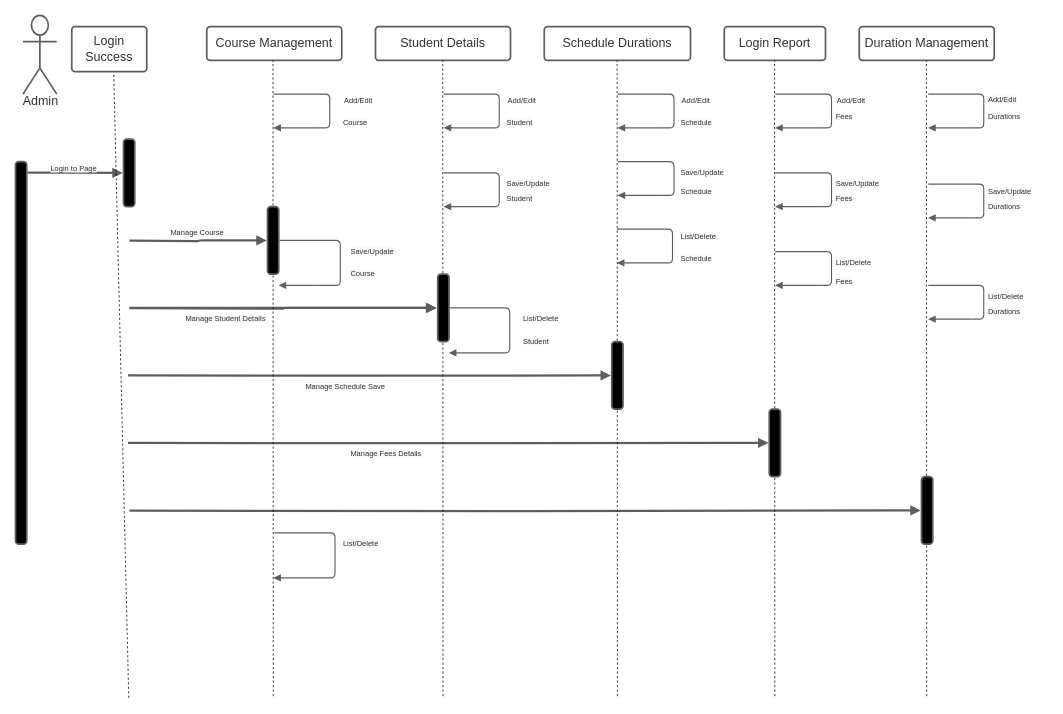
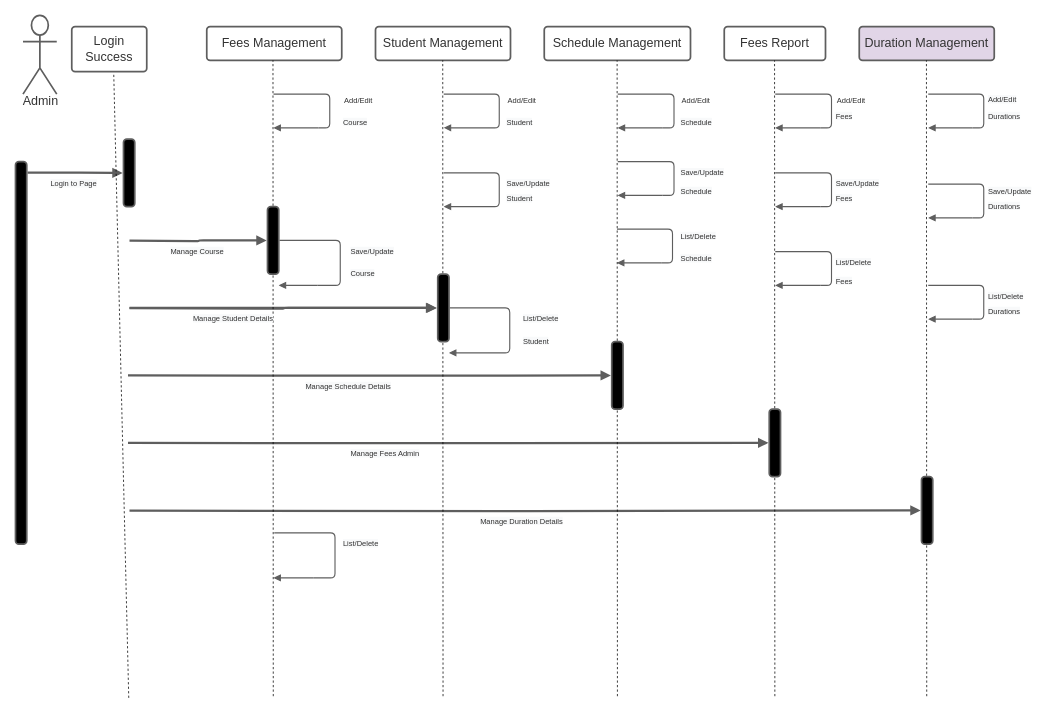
- <mxCell id="6" value="Course Management" style="html=1;overflow=block;blockSpacing=1;whiteSpace=wrap;align=center;whiteSpace=wrap;fontSize=16.7;fontColor=#333333;whiteSpace=wrap;spacing=0;strokeColor=#5e5e5e;strokeOpacity=100;rounded=1;absoluteArcSize=1;arcSize=9;strokeWidth=2.3;" vertex="1" parent="1"><mxGeometry x="275" y="35" width="180" height="45" as="geometry" /></mxCell>
+ <mxCell id="6" value="Fees Management" style="html=1;overflow=block;blockSpacing=1;whiteSpace=wrap;align=center;whiteSpace=wrap;fontSize=16.7;fontColor=#333333;whiteSpace=wrap;spacing=0;strokeColor=#5e5e5e;strokeOpacity=100;rounded=1;absoluteArcSize=1;arcSize=9;strokeWidth=2.3;" vertex="1" parent="1"><mxGeometry x="275" y="35" width="180" height="45" as="geometry" /></mxCell>
- <mxCell id="7" value="Student Details" style="html=1;overflow=block;blockSpacing=1;whiteSpace=wrap;align=center;whiteSpace=wrap;fontSize=16.7;fontColor=#333333;whiteSpace=wrap;spacing=0;strokeColor=#5e5e5e;strokeOpacity=100;rounded=1;absoluteArcSize=1;arcSize=9;strokeWidth=2.3;" vertex="1" parent="1"><mxGeometry x="500" y="35" width="180" height="45" as="geometry" /></mxCell>
+ <mxCell id="7" value="Student Management" style="html=1;overflow=block;blockSpacing=1;whiteSpace=wrap;align=center;whiteSpace=wrap;fontSize=16.7;fontColor=#333333;whiteSpace=wrap;spacing=0;strokeColor=#5e5e5e;strokeOpacity=100;rounded=1;absoluteArcSize=1;arcSize=9;strokeWidth=2.3;" vertex="1" parent="1"><mxGeometry x="500" y="35" width="180" height="45" as="geometry" /></mxCell>
- <mxCell id="8" value="Schedule Durations" style="html=1;overflow=block;blockSpacing=1;whiteSpace=wrap;align=center;whiteSpace=wrap;fontSize=16.7;fontColor=#333333;whiteSpace=wrap;spacing=0;strokeColor=#5e5e5e;strokeOpacity=100;rounded=1;absoluteArcSize=1;arcSize=9;strokeWidth=2.3;" vertex="1" parent="1"><mxGeometry x="725" y="35" width="195" height="45" as="geometry" /></mxCell>
+ <mxCell id="8" value="Schedule Management" style="html=1;overflow=block;blockSpacing=1;whiteSpace=wrap;align=center;whiteSpace=wrap;fontSize=16.7;fontColor=#333333;whiteSpace=wrap;spacing=0;strokeColor=#5e5e5e;strokeOpacity=100;rounded=1;absoluteArcSize=1;arcSize=9;strokeWidth=2.3;" vertex="1" parent="1"><mxGeometry x="725" y="35" width="195" height="45" as="geometry" /></mxCell>
- <mxCell id="9" value="Login Report" style="html=1;overflow=block;blockSpacing=1;whiteSpace=wrap;align=center;whiteSpace=wrap;fontSize=16.7;fontColor=#333333;whiteSpace=wrap;spacing=0;strokeColor=#5e5e5e;strokeOpacity=100;rounded=1;absoluteArcSize=1;arcSize=9;strokeWidth=2.3;" vertex="1" parent="1"><mxGeometry x="965" y="35" width="135" height="45" as="geometry" /></mxCell>
+ <mxCell id="9" value="Fees Report" style="html=1;overflow=block;blockSpacing=1;whiteSpace=wrap;align=center;whiteSpace=wrap;fontSize=16.7;fontColor=#333333;whiteSpace=wrap;spacing=0;strokeColor=#5e5e5e;strokeOpacity=100;rounded=1;absoluteArcSize=1;arcSize=9;strokeWidth=2.3;" vertex="1" parent="1"><mxGeometry x="965" y="35" width="135" height="45" as="geometry" /></mxCell>
- <mxCell id="10" value="Duration Management" style="html=1;overflow=block;blockSpacing=1;whiteSpace=wrap;align=center;whiteSpace=wrap;fontSize=16.7;fontColor=#333333;whiteSpace=wrap;spacing=0;strokeColor=#5e5e5e;strokeOpacity=100;rounded=1;absoluteArcSize=1;arcSize=9;strokeWidth=2.3;" vertex="1" parent="1"><mxGeometry x="1145" y="35" width="180" height="45" as="geometry" /></mxCell>
+ <mxCell id="10" value="Duration Management" style="html=1;overflow=block;blockSpacing=1;whiteSpace=wrap;align=center;whiteSpace=wrap;fontSize=16.7;fontColor=#333333;whiteSpace=wrap;spacing=0;strokeColor=#5e5e5e;strokeOpacity=100;rounded=1;absoluteArcSize=1;arcSize=9;strokeWidth=2.3;fillColor=#e1d5e7;" vertex="1" parent="1"><mxGeometry x="1145" y="35" width="180" height="45" as="geometry" /></mxCell>
- <mxCell id="88" value="&lt;span style=&quot;color: rgb(51 , 51 , 51) ; font-family: &amp;#34;helvetica&amp;#34; ; font-size: 10px ; font-style: normal ; font-weight: normal ; letter-spacing: normal ; text-align: center ; text-indent: 0px ; text-transform: none ; word-spacing: 0px ; background-color: rgb(248 , 249 , 250) ; text-decoration: none ; display: inline ; float: none&quot;&gt;Login to Page&lt;/span&gt;" style="text;whiteSpace=wrap;html=1;" vertex="1" parent="1"><mxGeometry x="65" y="210" width="70" height="30" as="geometry" /></mxCell>
+ <mxCell id="88" value="&lt;span style=&quot;color: rgb(51 , 51 , 51) ; font-family: &amp;#34;helvetica&amp;#34; ; font-size: 10px ; font-style: normal ; font-weight: normal ; letter-spacing: normal ; text-align: center ; text-indent: 0px ; text-transform: none ; word-spacing: 0px ; background-color: rgb(248 , 249 , 250) ; text-decoration: none ; display: inline ; float: none&quot;&gt;Login to Page&lt;/span&gt;" style="text;whiteSpace=wrap;html=1;" vertex="1" parent="1"><mxGeometry x="65" y="230" width="70" height="30" as="geometry" /></mxCell>
- <mxCell id="89" value="&lt;span style=&quot;color: rgb(51 , 51 , 51) ; font-family: &amp;#34;helvetica&amp;#34; ; font-size: 10px ; font-style: normal ; font-weight: normal ; letter-spacing: normal ; text-align: center ; text-indent: 0px ; text-transform: none ; word-spacing: 0px ; background-color: rgb(248 , 249 , 250) ; text-decoration: none ; display: inline ; float: none&quot;&gt;Manage Course&lt;/span&gt;" style="text;whiteSpace=wrap;html=1;" vertex="1" parent="1"><mxGeometry x="225" y="295" width="80" height="30" as="geometry" /></mxCell>
+ <mxCell id="89" value="&lt;span style=&quot;color: rgb(51 , 51 , 51) ; font-family: &amp;#34;helvetica&amp;#34; ; font-size: 10px ; font-style: normal ; font-weight: normal ; letter-spacing: normal ; text-align: center ; text-indent: 0px ; text-transform: none ; word-spacing: 0px ; background-color: rgb(248 , 249 , 250) ; text-decoration: none ; display: inline ; float: none&quot;&gt;Manage Course&lt;/span&gt;" style="text;whiteSpace=wrap;html=1;" vertex="1" parent="1"><mxGeometry x="225" y="320" width="80" height="30" as="geometry" /></mxCell>
- <mxCell id="90" value="&lt;span style=&quot;color: rgb(51 , 51 , 51) ; font-family: &amp;#34;helvetica&amp;#34; ; font-size: 10px ; font-style: normal ; font-weight: normal ; letter-spacing: normal ; text-align: center ; text-indent: 0px ; text-transform: none ; word-spacing: 0px ; background-color: rgb(248 , 249 , 250) ; text-decoration: none ; display: inline ; float: none&quot;&gt;Manage Student Details&lt;/span&gt;" style="text;whiteSpace=wrap;html=1;" vertex="1" parent="1"><mxGeometry x="245" y="410" width="130" height="30" as="geometry" /></mxCell>
+ <mxCell id="90" value="&lt;span style=&quot;color: rgb(51 , 51 , 51) ; font-family: &amp;#34;helvetica&amp;#34; ; font-size: 10px ; font-style: normal ; font-weight: normal ; letter-spacing: normal ; text-align: center ; text-indent: 0px ; text-transform: none ; word-spacing: 0px ; background-color: rgb(248 , 249 , 250) ; text-decoration: none ; display: inline ; float: none&quot;&gt;Manage Student Details&lt;/span&gt;" style="text;whiteSpace=wrap;html=1;" vertex="1" parent="1"><mxGeometry x="255" y="410" width="130" height="30" as="geometry" /></mxCell>
- <mxCell id="93" value="&lt;span style=&quot;color: rgb(51 , 51 , 51) ; font-family: &amp;#34;helvetica&amp;#34; ; font-size: 10px ; font-style: normal ; font-weight: normal ; letter-spacing: normal ; text-align: center ; text-indent: 0px ; text-transform: none ; word-spacing: 0px ; background-color: rgb(248 , 249 , 250) ; text-decoration: none ; display: inline ; float: none&quot;&gt;Manage Schedule Save&lt;/span&gt;" style="text;whiteSpace=wrap;html=1;" vertex="1" parent="1"><mxGeometry x="405" y="500" width="130" height="30" as="geometry" /></mxCell>
+ <mxCell id="93" value="&lt;span style=&quot;color: rgb(51 , 51 , 51) ; font-family: &amp;#34;helvetica&amp;#34; ; font-size: 10px ; font-style: normal ; font-weight: normal ; letter-spacing: normal ; text-align: center ; text-indent: 0px ; text-transform: none ; word-spacing: 0px ; background-color: rgb(248 , 249 , 250) ; text-decoration: none ; display: inline ; float: none&quot;&gt;Manage Schedule Details&lt;/span&gt;" style="text;whiteSpace=wrap;html=1;" vertex="1" parent="1"><mxGeometry x="405" y="500" width="130" height="30" as="geometry" /></mxCell>
- <mxCell id="91" value="&lt;span style=&quot;color: rgb(51 , 51 , 51) ; font-family: &amp;#34;helvetica&amp;#34; ; font-size: 10px ; font-style: normal ; font-weight: normal ; letter-spacing: normal ; text-align: center ; text-indent: 0px ; text-transform: none ; word-spacing: 0px ; background-color: rgb(248 , 249 , 250) ; text-decoration: none ; display: inline ; float: none&quot;&gt;Manage Fees Details&lt;/span&gt;" style="text;whiteSpace=wrap;html=1;" vertex="1" parent="1"><mxGeometry x="465" y="590" width="130" height="30" as="geometry" /></mxCell>
+ <mxCell id="91" value="&lt;span style=&quot;color: rgb(51 , 51 , 51) ; font-family: &amp;#34;helvetica&amp;#34; ; font-size: 10px ; font-style: normal ; font-weight: normal ; letter-spacing: normal ; text-align: center ; text-indent: 0px ; text-transform: none ; word-spacing: 0px ; background-color: rgb(248 , 249 , 250) ; text-decoration: none ; display: inline ; float: none&quot;&gt;Manage Fees Admin&lt;/span&gt;" style="text;whiteSpace=wrap;html=1;" vertex="1" parent="1"><mxGeometry x="465" y="590" width="130" height="30" as="geometry" /></mxCell>
+ <mxCell id="92" value="&lt;span style=&quot;color: rgb(51 , 51 , 51) ; font-family: &amp;#34;helvetica&amp;#34; ; font-size: 10px ; font-style: normal ; font-weight: normal ; letter-spacing: normal ; text-align: center ; text-indent: 0px ; text-transform: none ; word-spacing: 0px ; background-color: rgb(248 , 249 , 250) ; text-decoration: none ; display: inline ; float: none&quot;&gt;Manage Duration Details&lt;/span&gt;" style="text;whiteSpace=wrap;html=1;" vertex="1" parent="1"><mxGeometry x="637.5" y="680" width="130" height="30" as="geometry" /></mxCell>
